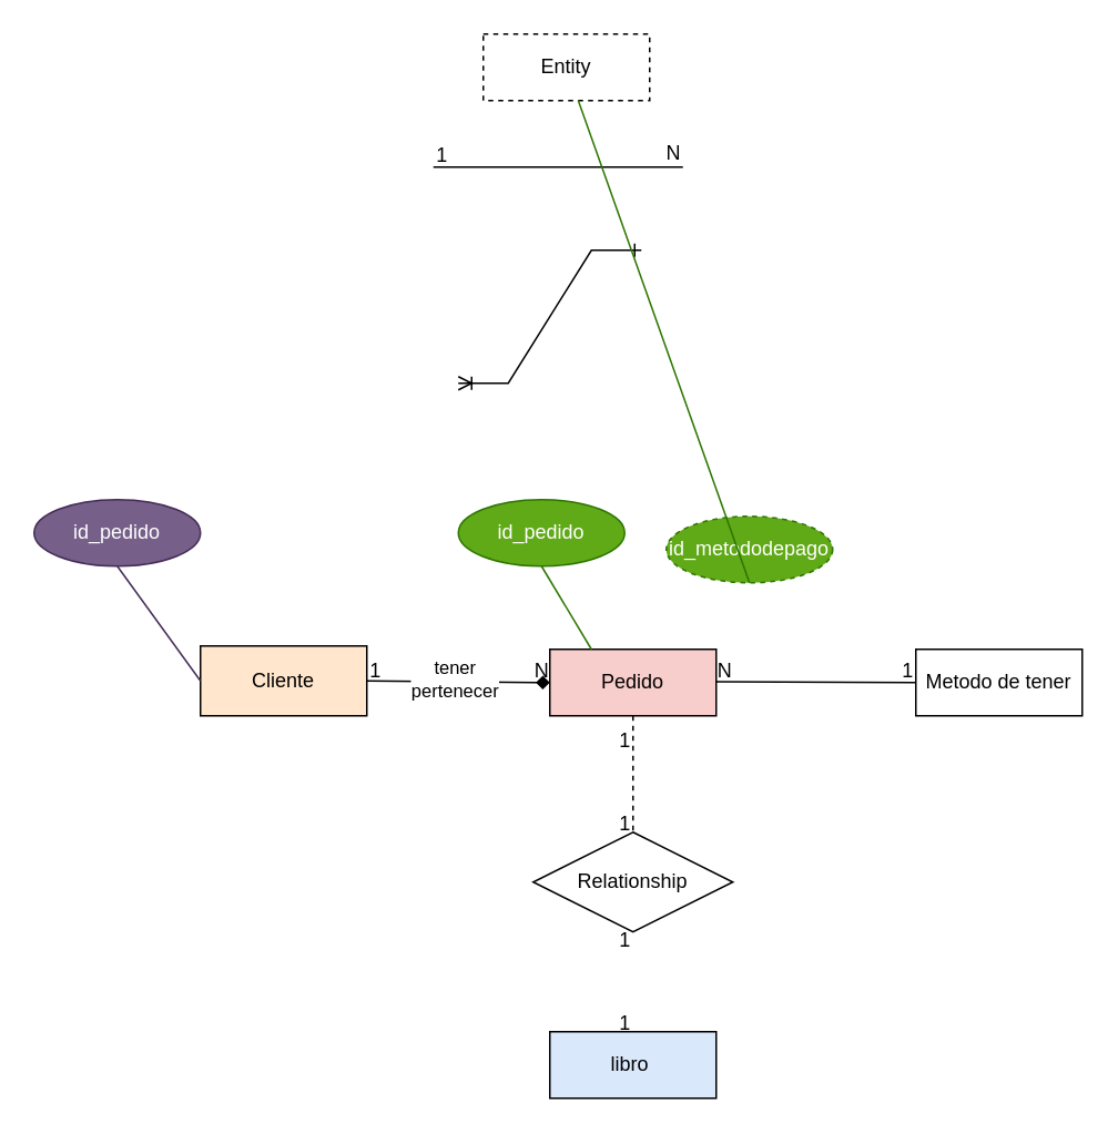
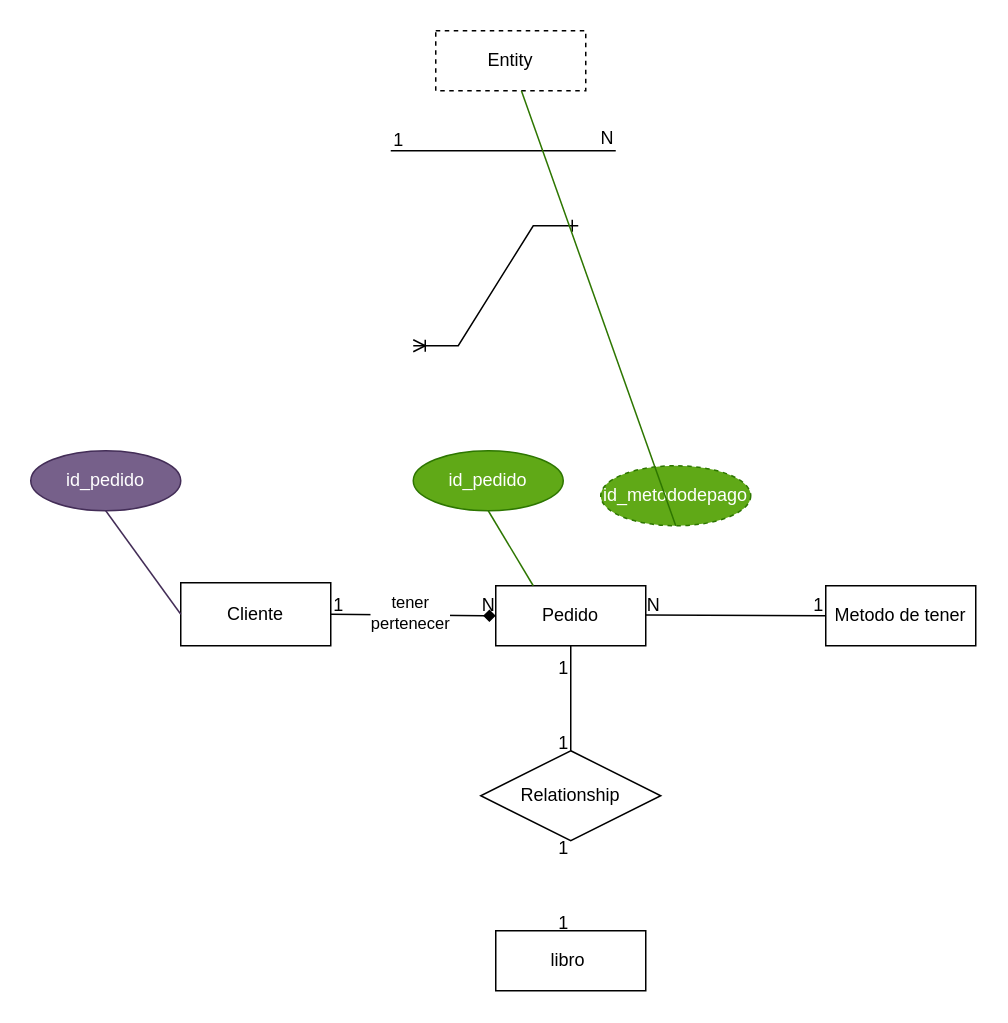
- <mxCell id="7" value="Cliente" style="whiteSpace=wrap;html=1;align=center;fillColor=#ffe6cc;" vertex="1" parent="1"><mxGeometry x="120" y="388" width="100" height="42" as="geometry" /></mxCell>
+ <mxCell id="7" value="Cliente" style="whiteSpace=wrap;html=1;align=center;" vertex="1" parent="1"><mxGeometry x="120" y="388" width="100" height="42" as="geometry" /></mxCell>
- <mxCell id="8" value="Pedido" style="whiteSpace=wrap;html=1;align=center;fillColor=#f8cecc;" vertex="1" parent="1"><mxGeometry x="330" y="390" width="100" height="40" as="geometry" /></mxCell>
+ <mxCell id="8" value="Pedido" style="whiteSpace=wrap;html=1;align=center;" vertex="1" parent="1"><mxGeometry x="330" y="390" width="100" height="40" as="geometry" /></mxCell>
- <mxCell id="18" value="" style="endArrow=none;html=1;rounded=0;exitX=0.5;exitY=1;exitDx=0;exitDy=0;entryX=0.5;entryY=0;entryDx=0;entryDy=0;dashed=1;" edge="1" parent="1" source="8" target="10"><mxGeometry relative="1" as="geometry"><mxPoint x="260" y="490" as="sourcePoint" /><mxPoint x="420" y="490" as="targetPoint" /></mxGeometry></mxCell>
+ <mxCell id="18" value="" style="endArrow=none;html=1;rounded=0;exitX=0.5;exitY=1;exitDx=0;exitDy=0;entryX=0.5;entryY=0;entryDx=0;entryDy=0;" edge="1" parent="1" source="8" target="10"><mxGeometry relative="1" as="geometry"><mxPoint x="260" y="490" as="sourcePoint" /><mxPoint x="420" y="490" as="targetPoint" /></mxGeometry></mxCell>
- <mxCell id="14" value="libro&amp;nbsp;" style="whiteSpace=wrap;html=1;align=center;fillColor=#dae8fc;" vertex="1" parent="1"><mxGeometry x="330" y="620" width="100" height="40" as="geometry" /></mxCell>
+ <mxCell id="14" value="libro&amp;nbsp;" style="whiteSpace=wrap;html=1;align=center;" vertex="1" parent="1"><mxGeometry x="330" y="620" width="100" height="40" as="geometry" /></mxCell>
